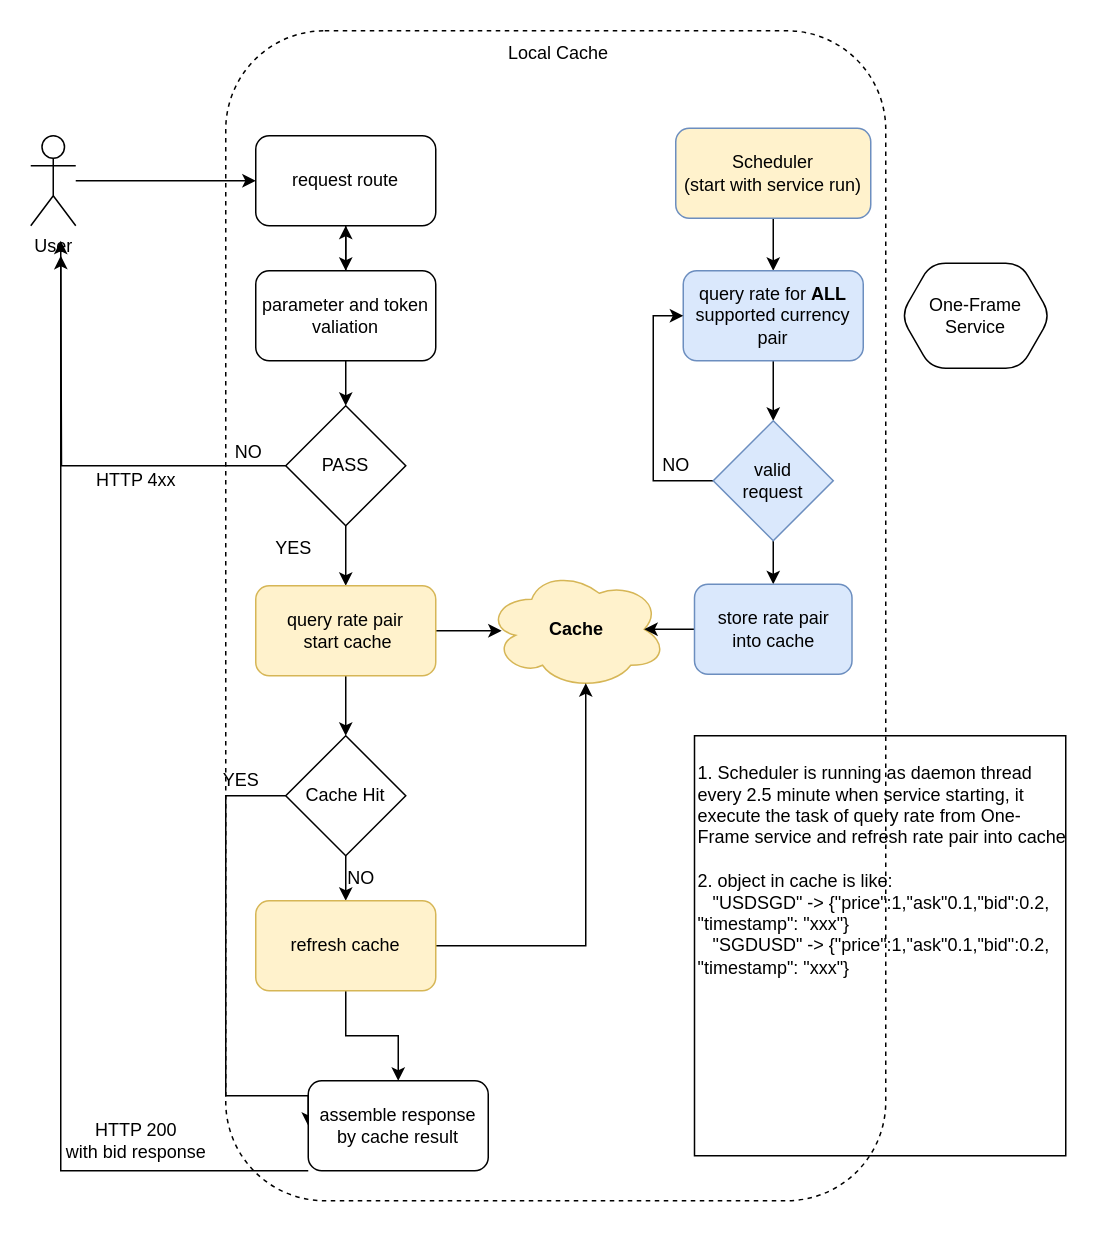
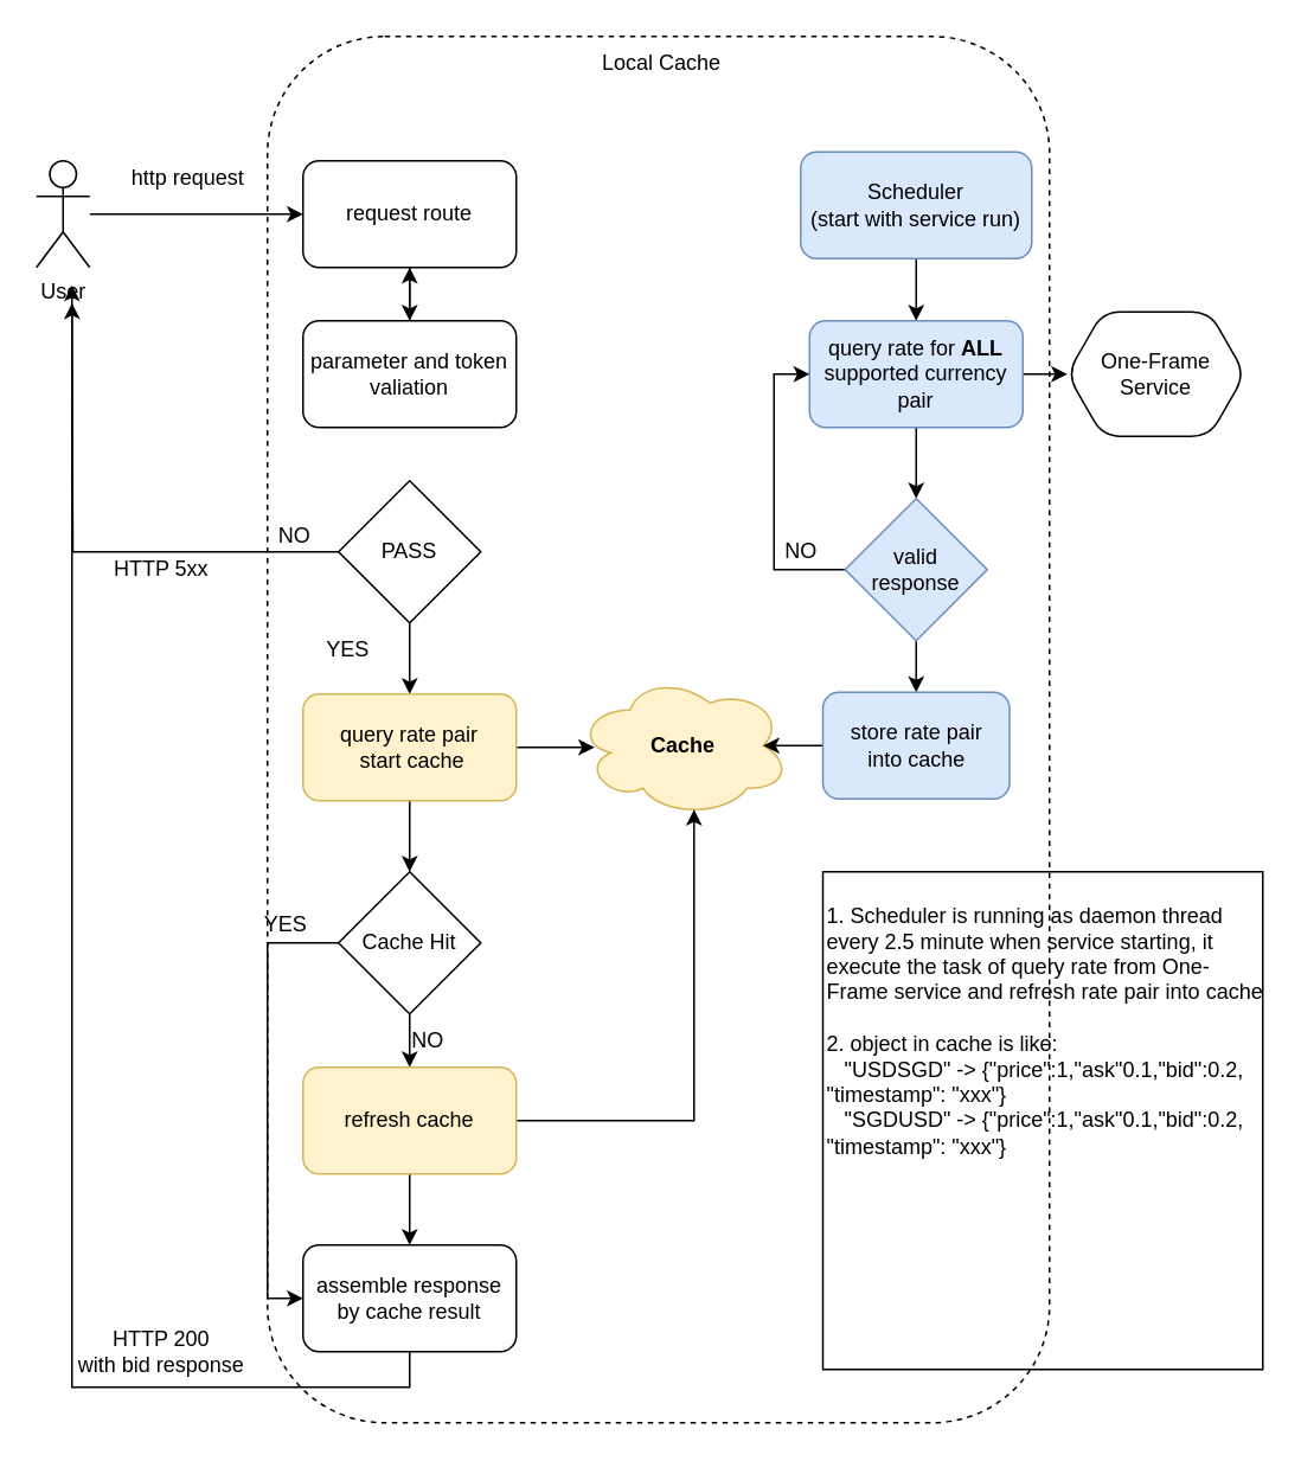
+ <mxCell id="6" value="http request" style="text;html=1;align=center;verticalAlign=middle;resizable=0;points=[];autosize=1;strokeColor=none;fillColor=none;" vertex="1" parent="1"><mxGeometry x="60" y="85" width="90" height="30" as="geometry" /></mxCell>
- <mxCell id="32" value="Scheduler&lt;br&gt;(start with service run)" style="rounded=1;whiteSpace=wrap;html=1;fillColor=#fff2cc;strokeColor=#6c8ebf;" vertex="1" parent="1"><mxGeometry x="450" y="85" width="130" height="60" as="geometry" /></mxCell>
+ <mxCell id="32" value="Scheduler&lt;br&gt;(start with service run)" style="rounded=1;whiteSpace=wrap;html=1;fillColor=#dae8fc;strokeColor=#6c8ebf;" vertex="1" parent="1"><mxGeometry x="450" y="85" width="130" height="60" as="geometry" /></mxCell>
+ <mxCell id="33" value="" style="edgeStyle=orthogonalEdgeStyle;rounded=0;orthogonalLoop=1;jettySize=auto;html=1;" edge="1" parent="1" source="35" target="36"><mxGeometry relative="1" as="geometry" /></mxCell>
- <mxCell id="7" value="" style="edgeStyle=orthogonalEdgeStyle;rounded=0;orthogonalLoop=1;jettySize=auto;html=1;" edge="1" parent="1" source="9" target="12"><mxGeometry relative="1" as="geometry" /></mxCell>
- <mxCell id="14" value="HTTP 4xx" style="text;html=1;align=center;verticalAlign=middle;resizable=0;points=[];autosize=1;strokeColor=none;fillColor=none;" vertex="1" parent="1"><mxGeometry x="50" y="305" width="80" height="30" as="geometry" /></mxCell>
+ <mxCell id="14" value="HTTP 5xx" style="text;html=1;align=center;verticalAlign=middle;resizable=0;points=[];autosize=1;strokeColor=none;fillColor=none;" vertex="1" parent="1"><mxGeometry x="50" y="305" width="80" height="30" as="geometry" /></mxCell>
- <mxCell id="39" value="valid &lt;br&gt;request" style="rhombus;whiteSpace=wrap;html=1;fillColor=#dae8fc;strokeColor=#6c8ebf;" vertex="1" parent="1"><mxGeometry x="475" y="280" width="80" height="80" as="geometry" /></mxCell>
+ <mxCell id="39" value="valid &lt;br&gt;response" style="rhombus;whiteSpace=wrap;html=1;fillColor=#dae8fc;strokeColor=#6c8ebf;" vertex="1" parent="1"><mxGeometry x="475" y="280" width="80" height="80" as="geometry" /></mxCell>
- <mxCell id="28" value="assemble response by cache result" style="rounded=1;whiteSpace=wrap;html=1;" vertex="1" parent="1"><mxGeometry x="205" y="720" width="120" height="60" as="geometry" /></mxCell>
+ <mxCell id="28" value="assemble response by cache result" style="rounded=1;whiteSpace=wrap;html=1;" vertex="1" parent="1"><mxGeometry x="170" y="700" width="120" height="60" as="geometry" /></mxCell>
